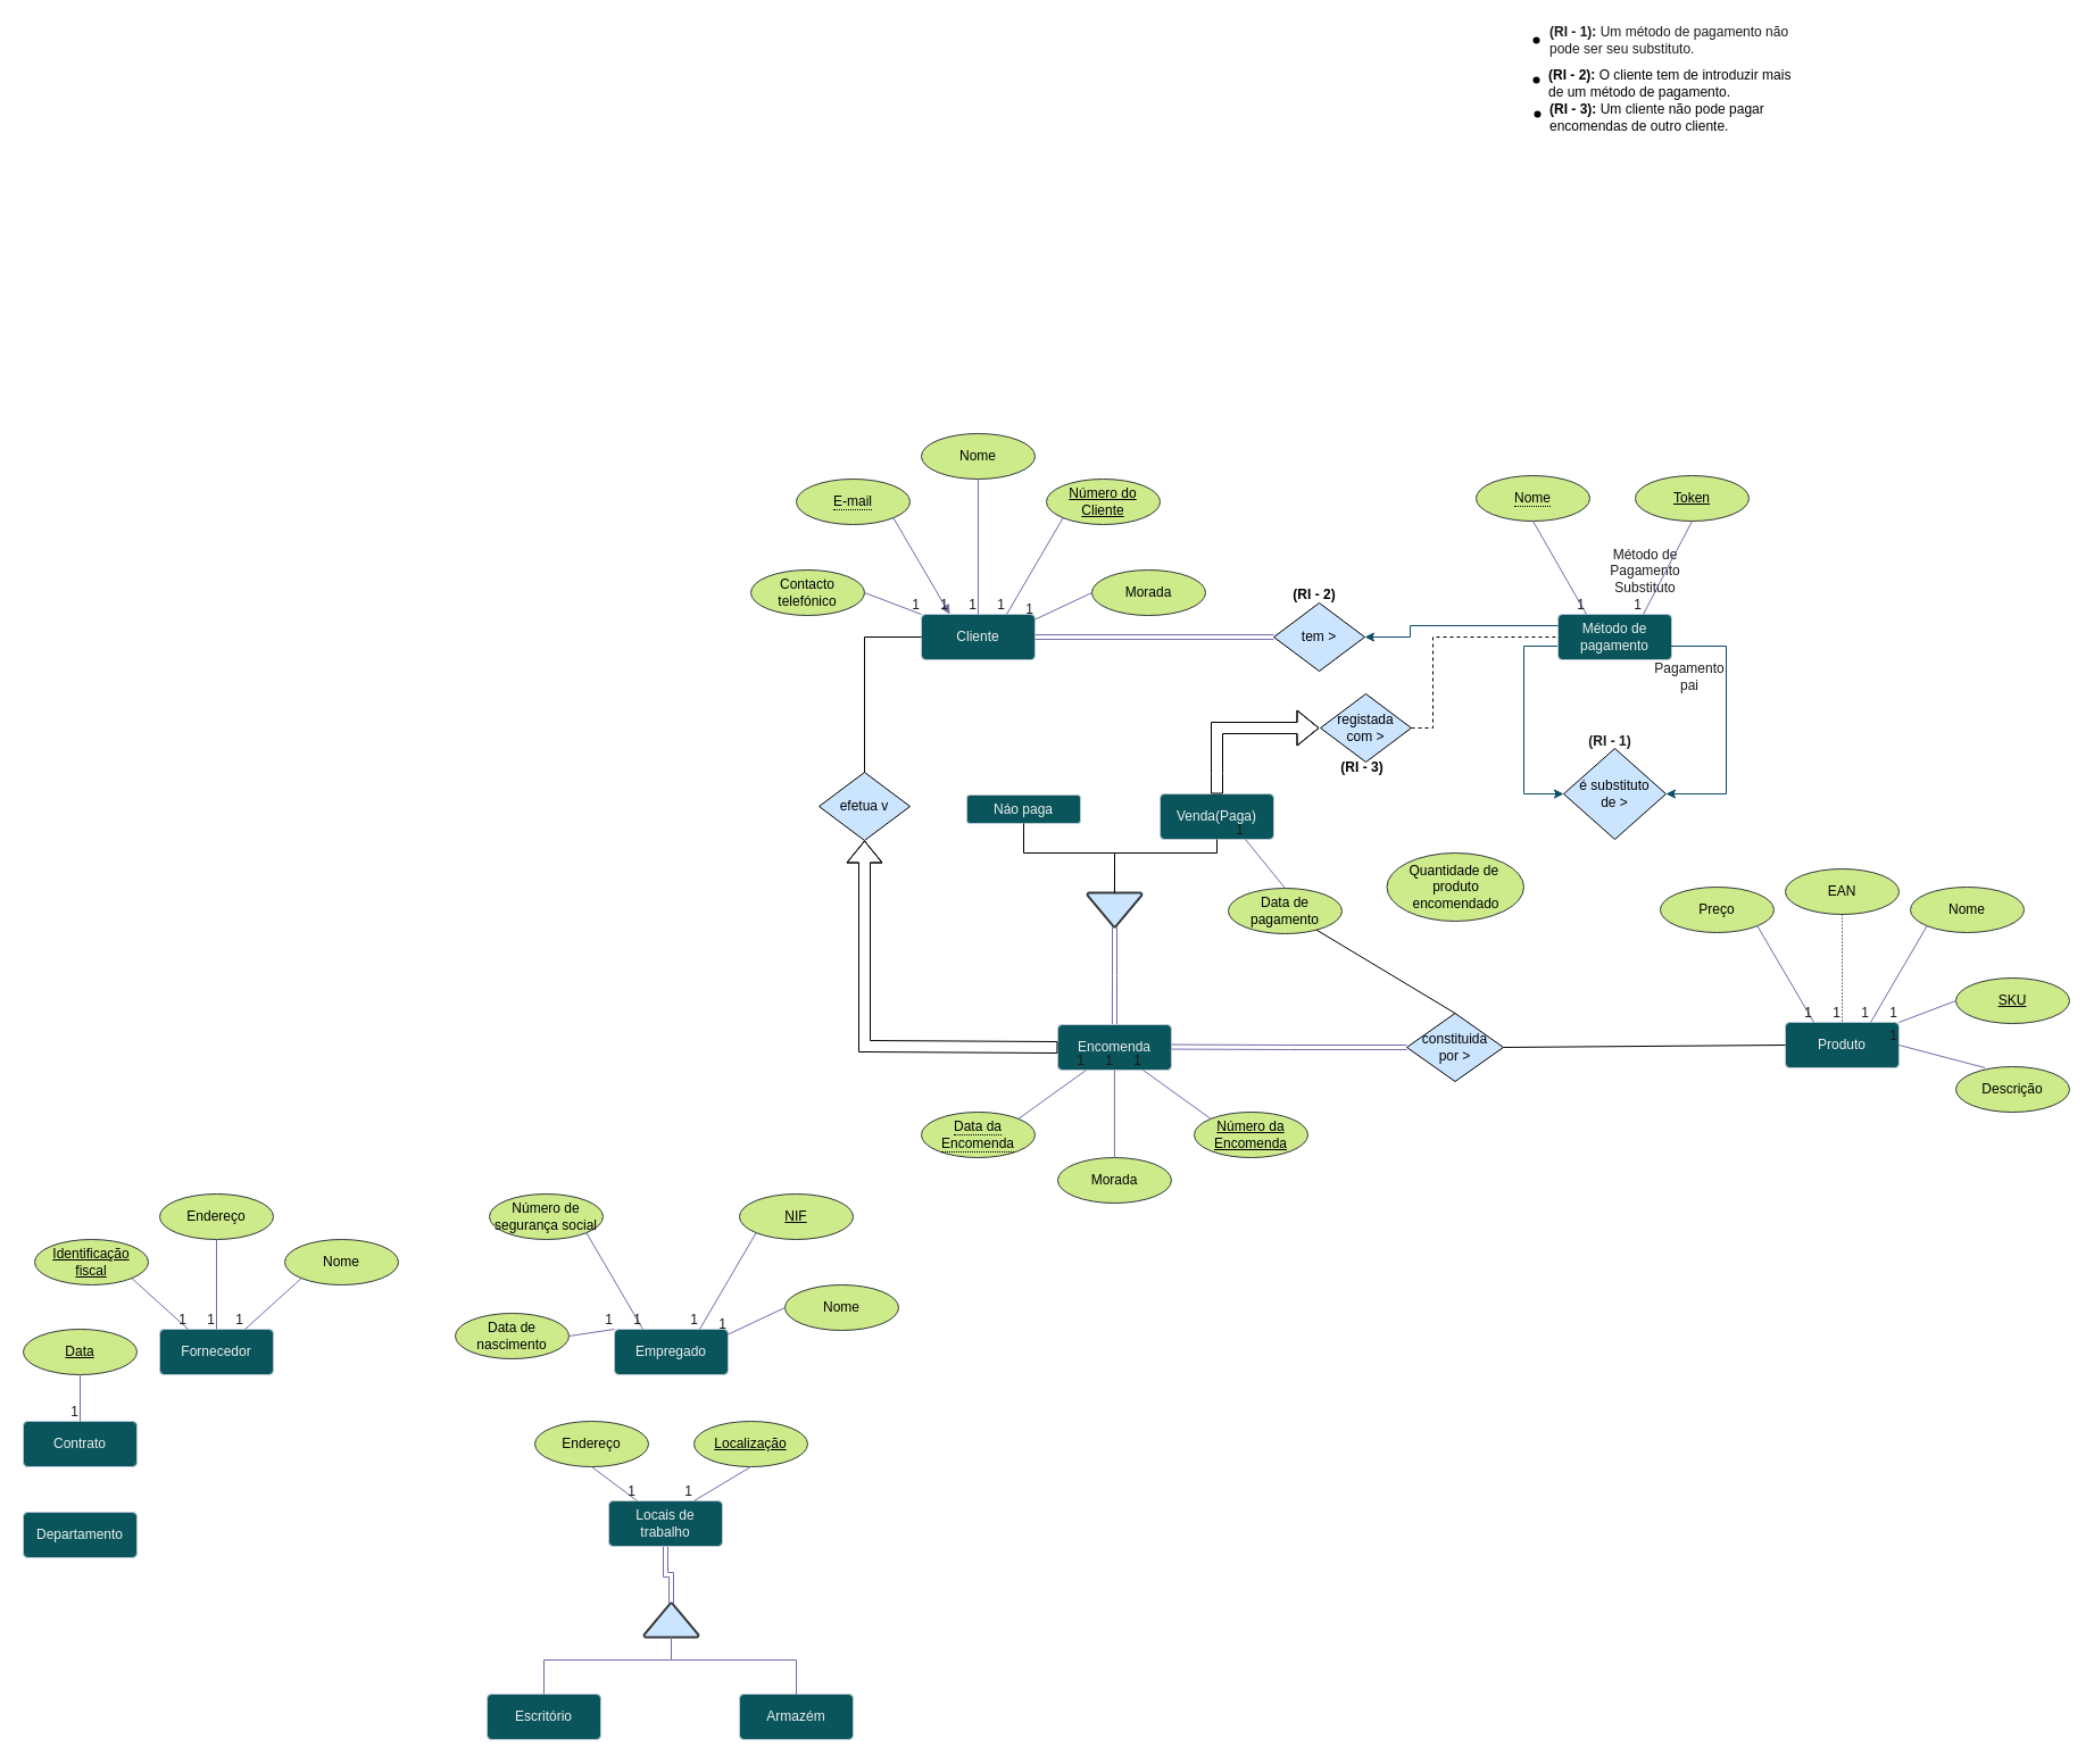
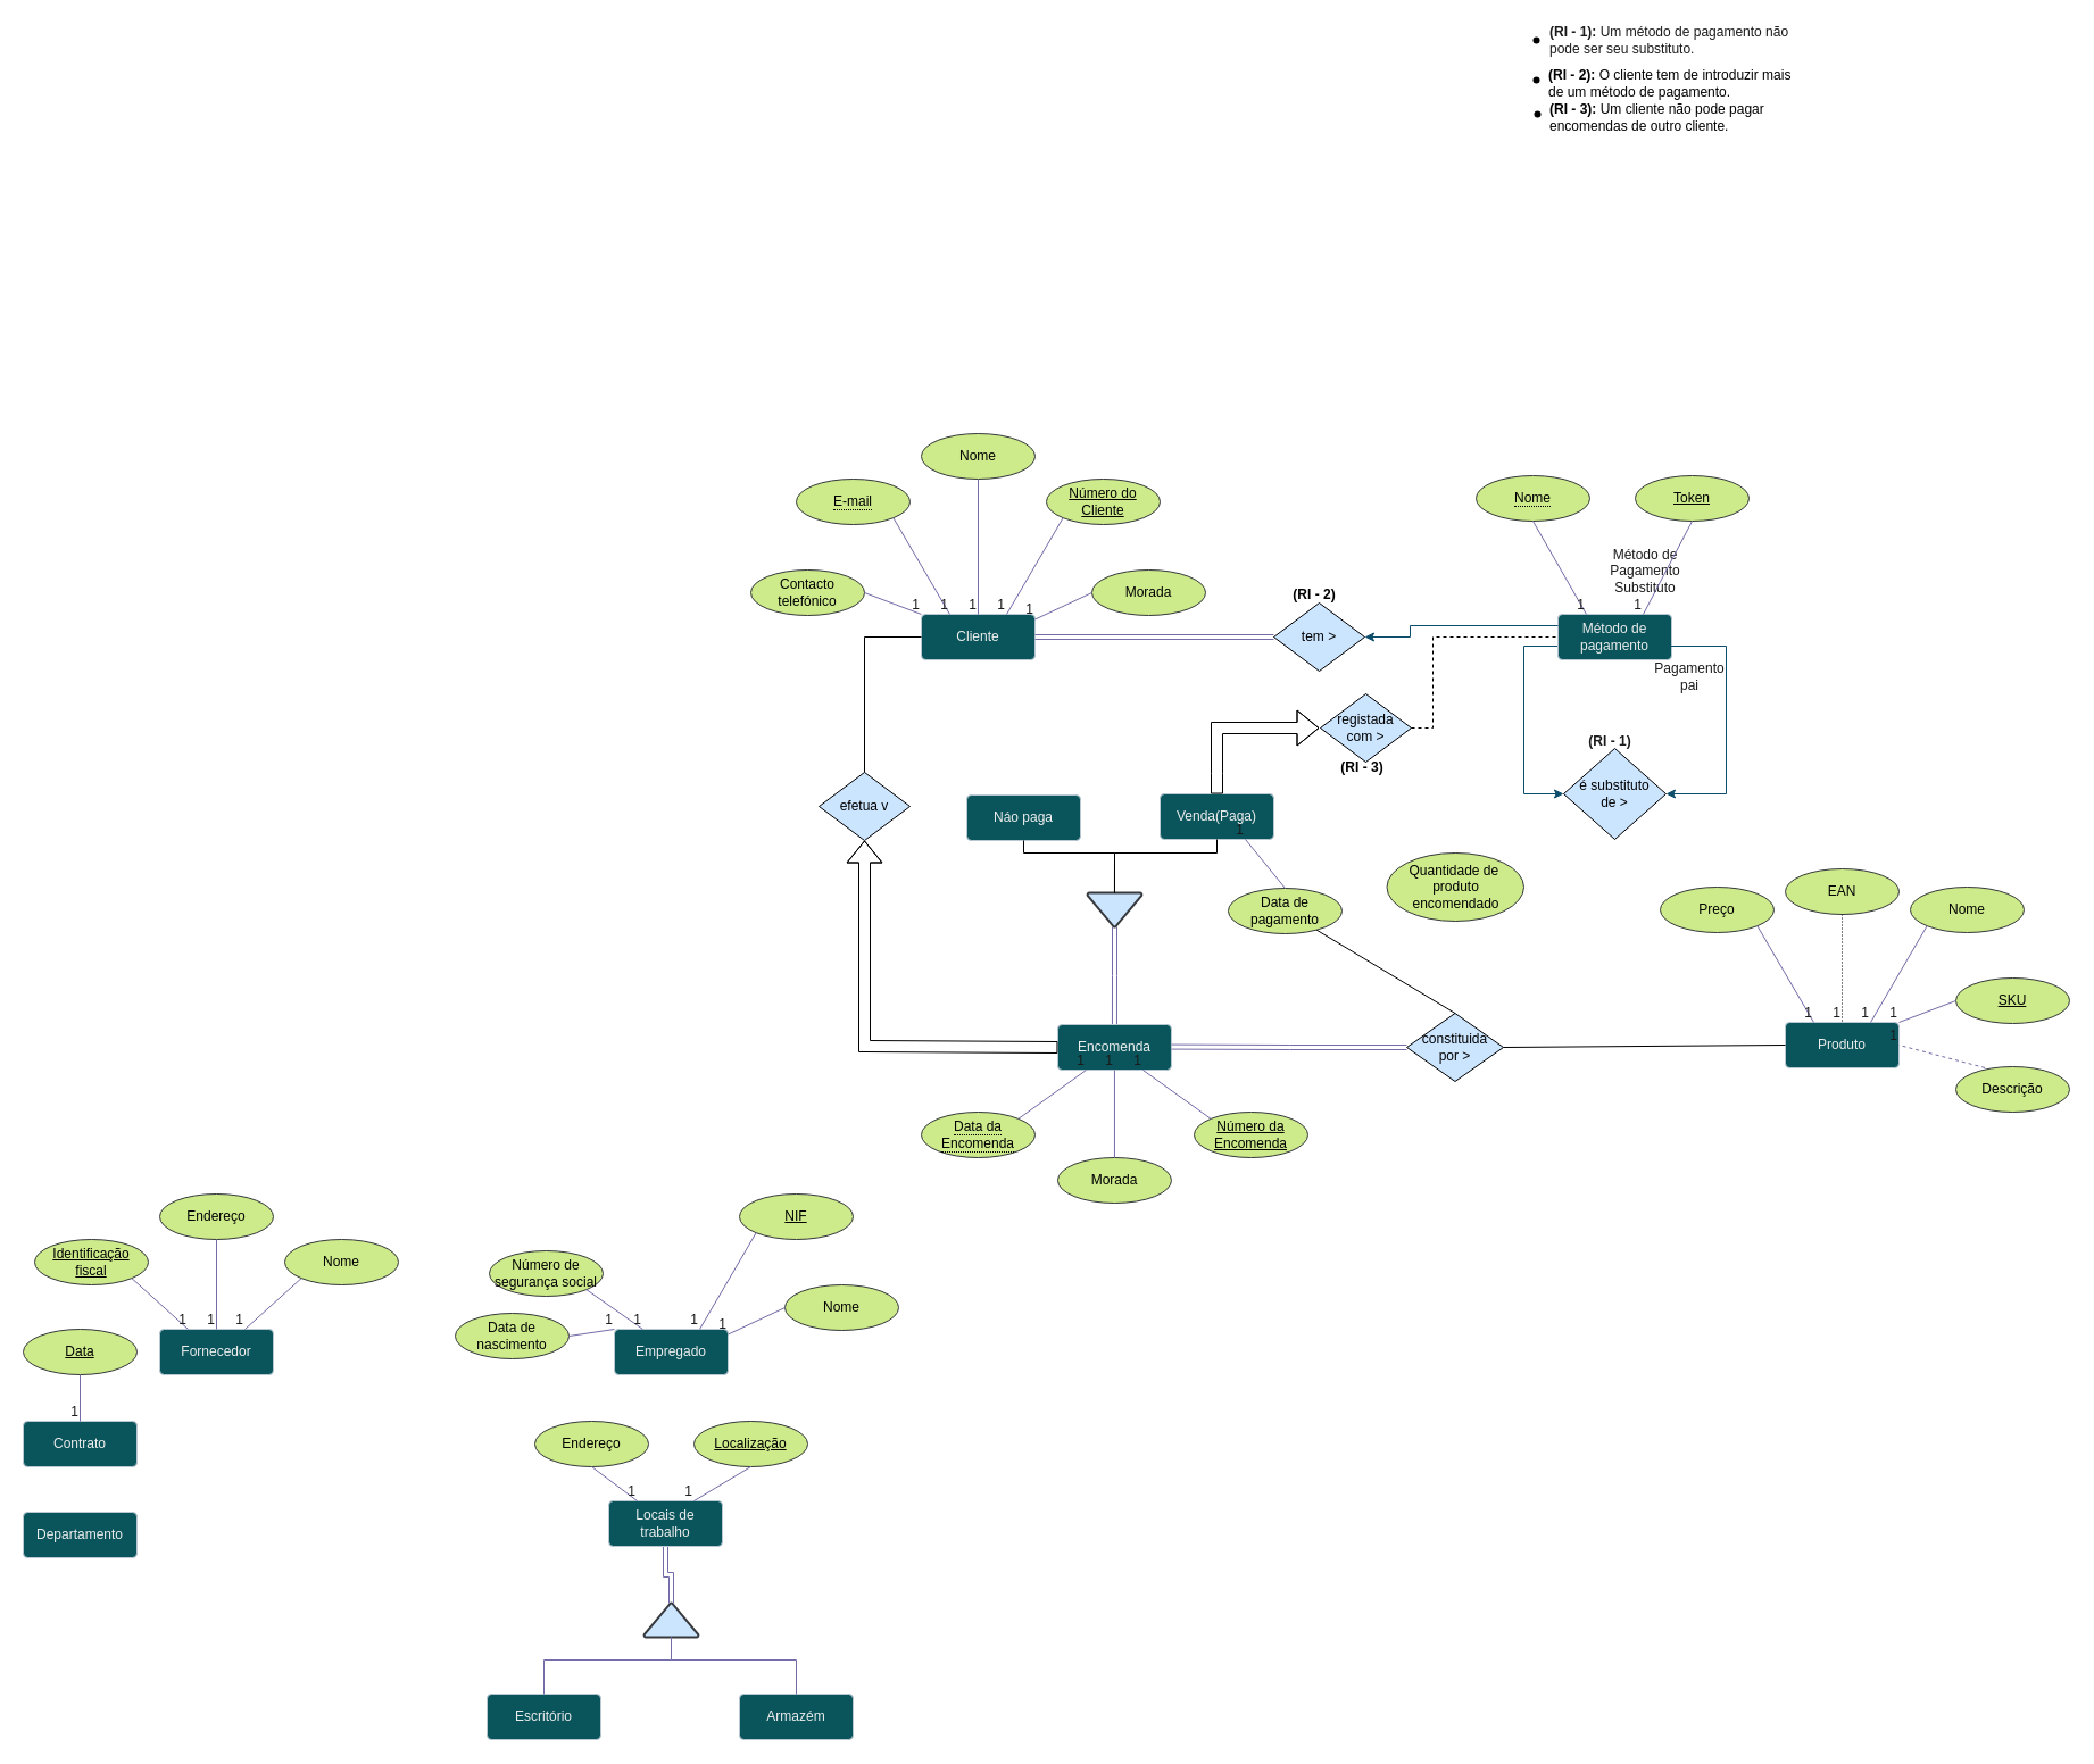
- <mxCell id="49" value="" style="endArrow=block;html=1;rounded=0;strokeColor=#736CA8;fontColor=#1A1A1A;exitX=1;exitY=1;exitDx=0;exitDy=0;entryX=0.25;entryY=0;entryDx=0;entryDy=0;" parent="1" source="4" target="2" edge="1"><mxGeometry relative="1" as="geometry"><mxPoint x="710" y="581" as="sourcePoint" /><mxPoint x="870" y="581" as="targetPoint" /></mxGeometry></mxCell>
+ <mxCell id="49" value="" style="endArrow=none;html=1;rounded=0;strokeColor=#736CA8;fontColor=#1A1A1A;exitX=1;exitY=1;exitDx=0;exitDy=0;entryX=0.25;entryY=0;entryDx=0;entryDy=0;" parent="1" source="4" target="2" edge="1"><mxGeometry relative="1" as="geometry"><mxPoint x="710" y="581" as="sourcePoint" /><mxPoint x="870" y="581" as="targetPoint" /></mxGeometry></mxCell>
- <mxCell id="105" value="Náo paga" style="rounded=1;arcSize=10;whiteSpace=wrap;html=1;align=center;labelBackgroundColor=none;fillColor=#09555B;strokeColor=#BAC8D3;fontColor=#EEEEEE;" vertex="1" parent="1"><mxGeometry x="850" y="699" width="100" height="25" as="geometry" /></mxCell>
+ <mxCell id="105" value="Náo paga" style="rounded=1;arcSize=10;whiteSpace=wrap;html=1;align=center;labelBackgroundColor=none;fillColor=#09555B;strokeColor=#BAC8D3;fontColor=#EEEEEE;" vertex="1" parent="1"><mxGeometry x="850" y="699" width="100" height="40" as="geometry" /></mxCell>
- <mxCell id="75" value="" style="endArrow=none;html=1;rounded=0;strokeColor=#736CA8;fontColor=#1A1A1A;exitX=0.256;exitY=0.024;exitDx=0;exitDy=0;entryX=1;entryY=0.5;entryDx=0;entryDy=0;exitPerimeter=0;" parent="1" source="25" target="22" edge="1"><mxGeometry relative="1" as="geometry"><mxPoint x="1520" y="922" as="sourcePoint" /><mxPoint x="1680" y="922" as="targetPoint" /></mxGeometry></mxCell>
+ <mxCell id="75" value="" style="endArrow=none;html=1;rounded=0;strokeColor=#736CA8;fontColor=#1A1A1A;exitX=0.256;exitY=0.024;exitDx=0;exitDy=0;entryX=1;entryY=0.5;entryDx=0;entryDy=0;exitPerimeter=0;dashed=1;" parent="1" source="25" target="22" edge="1"><mxGeometry relative="1" as="geometry"><mxPoint x="1520" y="922" as="sourcePoint" /><mxPoint x="1680" y="922" as="targetPoint" /></mxGeometry></mxCell>
- <mxCell id="87" value="Número de segurança social" style="ellipse;whiteSpace=wrap;html=1;align=center;strokeColor=#36393d;fillColor=#cdeb8b;" parent="1" vertex="1"><mxGeometry x="430" y="1050" width="100" height="40" as="geometry" /></mxCell>
+ <mxCell id="87" value="Número de segurança social" style="ellipse;whiteSpace=wrap;html=1;align=center;strokeColor=#36393d;fillColor=#cdeb8b;" parent="1" vertex="1"><mxGeometry x="430" y="1100" width="100" height="40" as="geometry" /></mxCell>
